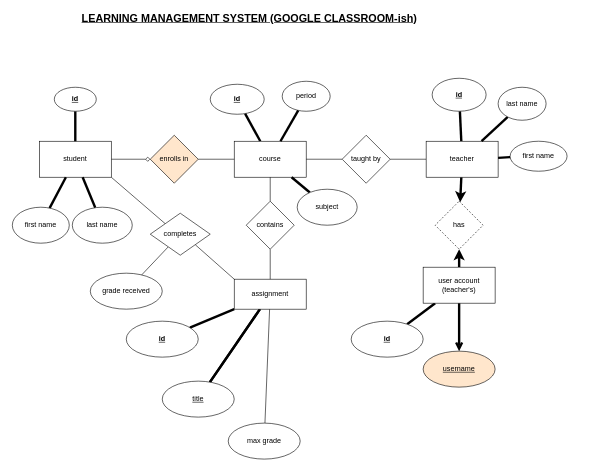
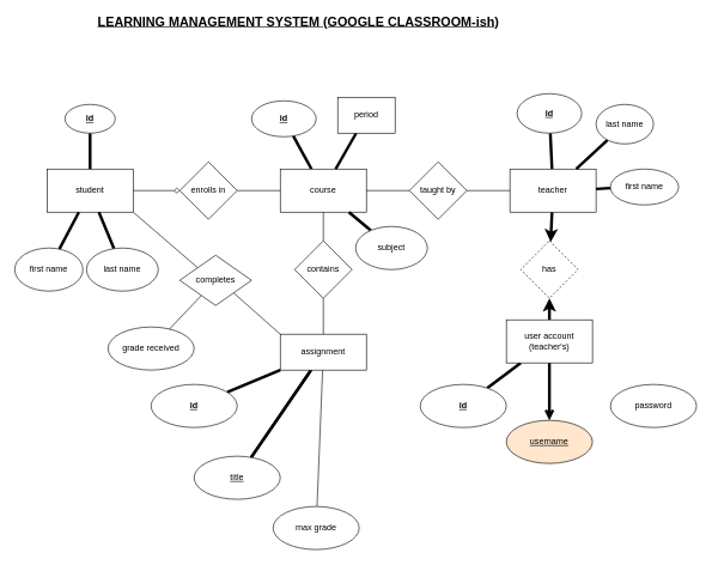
- <mxCell id="15" value="period" style="ellipse;whiteSpace=wrap;html=1;" vertex="1" parent="1"><mxGeometry x="470" y="135" width="80" height="50" as="geometry" /></mxCell>
+ <mxCell id="15" value="period" style="whiteSpace=wrap;html=1;rounded=0;" vertex="1" parent="1"><mxGeometry x="470" y="135" width="80" height="50" as="geometry" /></mxCell>
- <mxCell id="17" value="enrolls in" style="rhombus;whiteSpace=wrap;html=1;fillColor=#ffe6cc;" vertex="1" parent="1"><mxGeometry x="250" y="225" width="80" height="80" as="geometry" /></mxCell>
+ <mxCell id="17" value="enrolls in" style="rhombus;whiteSpace=wrap;html=1;" vertex="1" parent="1"><mxGeometry x="250" y="225" width="80" height="80" as="geometry" /></mxCell>
+ <mxCell id="46" value="password" style="ellipse;whiteSpace=wrap;html=1;rounded=0;" vertex="1" parent="1"><mxGeometry x="850" y="535" width="120" height="60" as="geometry" /></mxCell>
